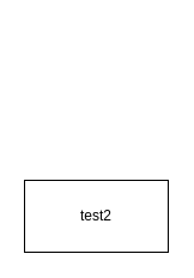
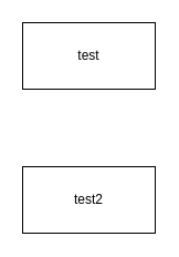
+ <mxCell id="2" value="test" style="rounded=0;whiteSpace=wrap;html=1;" vertex="1" parent="1"><mxGeometry x="20" y="20" width="120" height="60" as="geometry" /></mxCell>
